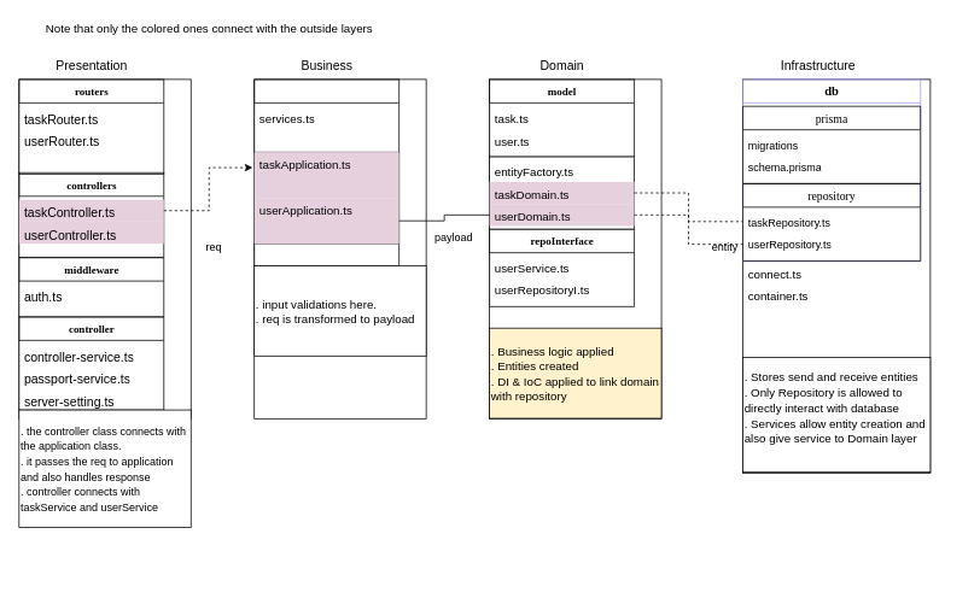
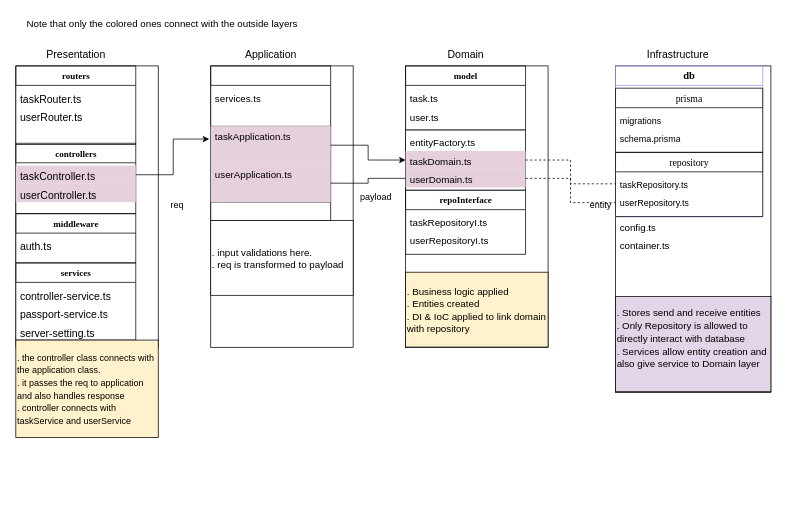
- <mxCell id="74" value="Note that only the colored ones connect with the outside layers" style="text;html=1;resizable=0;autosize=1;align=center;verticalAlign=middle;points=[];fillColor=none;strokeColor=none;rounded=0;fontFamily=Helvetica;fontSize=13;" parent="1" vertex="1"><mxGeometry x="40" y="20.93" width="380" height="20" as="geometry" /></mxCell>
+ <mxCell id="74" value="Note that only the colored ones connect with the outside layers" style="text;html=1;resizable=0;autosize=1;align=center;verticalAlign=middle;points=[];fillColor=none;strokeColor=none;rounded=0;fontFamily=Helvetica;fontSize=13;" parent="1" vertex="1"><mxGeometry x="25" y="20.93" width="380" height="20" as="geometry" /></mxCell>
- <mxCell id="29" value="&lt;font style=&quot;font-size: 14px&quot;&gt;Business&lt;br&gt;&lt;/font&gt;" style="text;html=1;resizable=0;autosize=1;align=center;verticalAlign=middle;points=[];fillColor=none;strokeColor=none;rounded=0;" parent="27" vertex="1"><mxGeometry x="40" width="80" height="20" as="geometry" /></mxCell>
+ <mxCell id="29" value="&lt;font style=&quot;font-size: 14px&quot;&gt;Application&lt;br&gt;&lt;/font&gt;" style="text;html=1;resizable=0;autosize=1;align=center;verticalAlign=middle;points=[];fillColor=none;strokeColor=none;rounded=0;" parent="27" vertex="1"><mxGeometry x="40" width="80" height="20" as="geometry" /></mxCell>
+ <mxCell id="78" style="edgeStyle=orthogonalEdgeStyle;rounded=0;orthogonalLoop=1;jettySize=auto;html=1;exitX=1;exitY=0.5;exitDx=0;exitDy=0;fontSize=13;" edge="1" parent="1" source="34" target="71"><mxGeometry relative="1" as="geometry" /></mxCell>
- <mxCell id="77" style="edgeStyle=orthogonalEdgeStyle;rounded=0;orthogonalLoop=1;jettySize=auto;html=1;exitX=1;exitY=0.5;exitDx=0;exitDy=0;entryX=-0.012;entryY=0.339;entryDx=0;entryDy=0;entryPerimeter=0;fontSize=13;dashed=1;" edge="1" parent="1" source="12" target="34"><mxGeometry relative="1" as="geometry" /></mxCell>
+ <mxCell id="77" style="edgeStyle=orthogonalEdgeStyle;rounded=0;orthogonalLoop=1;jettySize=auto;html=1;exitX=1;exitY=0.5;exitDx=0;exitDy=0;entryX=-0.012;entryY=0.339;entryDx=0;entryDy=0;entryPerimeter=0;fontSize=13;" edge="1" parent="1" source="12" target="34"><mxGeometry relative="1" as="geometry" /></mxCell>
- <mxCell id="67" value="&lt;font style=&quot;font-size: 13px&quot;&gt;userService.ts&lt;/font&gt;" style="text;html=1;strokeColor=none;fillColor=none;align=left;verticalAlign=top;spacingLeft=4;spacingRight=4;whiteSpace=wrap;overflow=hidden;rotatable=0;points=[[0,0.5],[1,0.5]];portConstraint=eastwest;" vertex="1" parent="65"><mxGeometry y="29.754" width="160" height="24.403" as="geometry" /></mxCell>
+ <mxCell id="67" value="&lt;font style=&quot;font-size: 13px&quot;&gt;taskRepositoryI.ts&lt;/font&gt;" style="text;html=1;strokeColor=none;fillColor=none;align=left;verticalAlign=top;spacingLeft=4;spacingRight=4;whiteSpace=wrap;overflow=hidden;rotatable=0;points=[[0,0.5],[1,0.5]];portConstraint=eastwest;" vertex="1" parent="65"><mxGeometry y="29.754" width="160" height="24.403" as="geometry" /></mxCell>
- <mxCell id="53" value="&lt;font style=&quot;font-size: 13px&quot;&gt;connect.ts&lt;/font&gt;" style="text;html=1;strokeColor=none;fillColor=none;align=left;verticalAlign=top;spacingLeft=4;spacingRight=4;whiteSpace=wrap;overflow=hidden;rotatable=0;points=[[0,0.5],[1,0.5]];portConstraint=eastwest;" parent="39" vertex="1"><mxGeometry y="225.754" width="174.545" height="24.403" as="geometry" /></mxCell>
+ <mxCell id="53" value="&lt;font style=&quot;font-size: 13px&quot;&gt;config.ts&lt;/font&gt;" style="text;html=1;strokeColor=none;fillColor=none;align=left;verticalAlign=top;spacingLeft=4;spacingRight=4;whiteSpace=wrap;overflow=hidden;rotatable=0;points=[[0,0.5],[1,0.5]];portConstraint=eastwest;" parent="39" vertex="1"><mxGeometry y="225.754" width="174.545" height="24.403" as="geometry" /></mxCell>
- <mxCell id="17" value="controller" style="swimlane;html=1;fontStyle=1;align=center;verticalAlign=top;childLayout=stackLayout;horizontal=1;startSize=26;horizontalStack=0;resizeParent=1;resizeLast=0;collapsible=1;marginBottom=0;swimlaneFillColor=#ffffff;rounded=0;shadow=0;comic=0;labelBackgroundColor=none;strokeWidth=1;fillColor=none;fontFamily=Verdana;fontSize=12" parent="3" vertex="1"><mxGeometry y="287.201" width="160" height="102.962" as="geometry"><mxRectangle x="40" y="490" width="120" height="26" as="alternateBounds" /></mxGeometry></mxCell>
+ <mxCell id="17" value="services" style="swimlane;html=1;fontStyle=1;align=center;verticalAlign=top;childLayout=stackLayout;horizontal=1;startSize=26;horizontalStack=0;resizeParent=1;resizeLast=0;collapsible=1;marginBottom=0;swimlaneFillColor=#ffffff;rounded=0;shadow=0;comic=0;labelBackgroundColor=none;strokeWidth=1;fillColor=none;fontFamily=Verdana;fontSize=12" parent="3" vertex="1"><mxGeometry y="287.201" width="160" height="102.962" as="geometry"><mxRectangle x="40" y="490" width="120" height="26" as="alternateBounds" /></mxGeometry></mxCell>
- <mxCell id="52" value="&lt;font style=&quot;font-size: 13px&quot;&gt;. Stores send and receive entities&lt;br&gt;. Only Repository is allowed to directly interact with database&lt;br&gt;. Services allow entity creation and also give service to Domain layer&lt;br&gt;&lt;br&gt;&lt;/font&gt;" style="whiteSpace=wrap;html=1;fontSize=14;align=left;" parent="39" vertex="1"><mxGeometry y="332.05" width="207.273" height="126.95" as="geometry" /></mxCell>
+ <mxCell id="52" value="&lt;font style=&quot;font-size: 13px&quot;&gt;. Stores send and receive entities&lt;br&gt;. Only Repository is allowed to directly interact with database&lt;br&gt;. Services allow entity creation and also give service to Domain layer&lt;br&gt;&lt;br&gt;&lt;/font&gt;" style="whiteSpace=wrap;html=1;fontSize=14;align=left;fillColor=#e1d5e7;" parent="39" vertex="1"><mxGeometry y="332.05" width="207.273" height="126.95" as="geometry" /></mxCell>
- <mxCell id="22" value="&lt;div&gt;&lt;span style=&quot;font-size: 12px&quot;&gt;. the controller class connects with the application class.&lt;/span&gt;&lt;/div&gt;&lt;div&gt;&lt;font style=&quot;font-size: 12px&quot;&gt;. it passes the req to application and also handles response&lt;/font&gt;&lt;/div&gt;&lt;div&gt;&lt;span style=&quot;font-size: 12px&quot;&gt;. controller connects with taskService and userService&lt;/span&gt;&lt;/div&gt;" style="whiteSpace=wrap;html=1;fontSize=14;align=left;" parent="3" vertex="1"><mxGeometry y="390.16" width="190" height="129.84" as="geometry" /></mxCell>
+ <mxCell id="22" value="&lt;div&gt;&lt;span style=&quot;font-size: 12px&quot;&gt;. the controller class connects with the application class.&lt;/span&gt;&lt;/div&gt;&lt;div&gt;&lt;font style=&quot;font-size: 12px&quot;&gt;. it passes the req to application and also handles response&lt;/font&gt;&lt;/div&gt;&lt;div&gt;&lt;span style=&quot;font-size: 12px&quot;&gt;. controller connects with taskService and userService&lt;/span&gt;&lt;/div&gt;" style="whiteSpace=wrap;html=1;fontSize=14;align=left;fillColor=#fff2cc;" parent="3" vertex="1"><mxGeometry y="390.16" width="190" height="129.84" as="geometry" /></mxCell>
